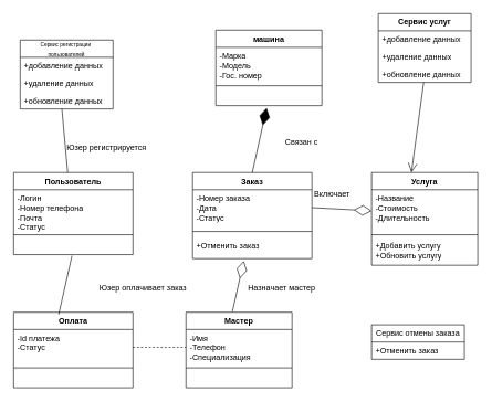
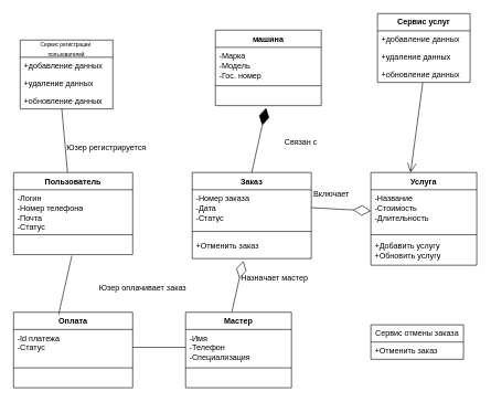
- <mxCell id="45" value="Назначает мастер" style="text;html=1;align=center;verticalAlign=middle;resizable=0;points=[];autosize=1;strokeColor=none;fillColor=none;" vertex="1" parent="1"><mxGeometry x="364" y="420" width="120" height="30" as="geometry" /></mxCell>
+ <mxCell id="45" value="Назначает мастер" style="text;html=1;align=center;verticalAlign=middle;resizable=0;points=[];autosize=1;strokeColor=none;fillColor=none;" vertex="1" parent="1"><mxGeometry x="354" y="405" width="120" height="30" as="geometry" /></mxCell>
- <mxCell id="41" value="" style="endArrow=none;html=1;rounded=0;exitX=1;exitY=0.5;exitDx=0;exitDy=0;entryX=0;entryY=0.5;entryDx=0;entryDy=0;dashed=1;" edge="1" parent="1" source="30" target="19"><mxGeometry width="50" height="50" relative="1" as="geometry"><mxPoint x="400" y="350" as="sourcePoint" /><mxPoint x="450" y="300" as="targetPoint" /></mxGeometry></mxCell>
+ <mxCell id="41" value="" style="endArrow=none;html=1;rounded=0;exitX=1;exitY=0.5;exitDx=0;exitDy=0;entryX=0;entryY=0.5;entryDx=0;entryDy=0;" edge="1" parent="1" source="30" target="19"><mxGeometry width="50" height="50" relative="1" as="geometry"><mxPoint x="400" y="350" as="sourcePoint" /><mxPoint x="450" y="300" as="targetPoint" /></mxGeometry></mxCell>
